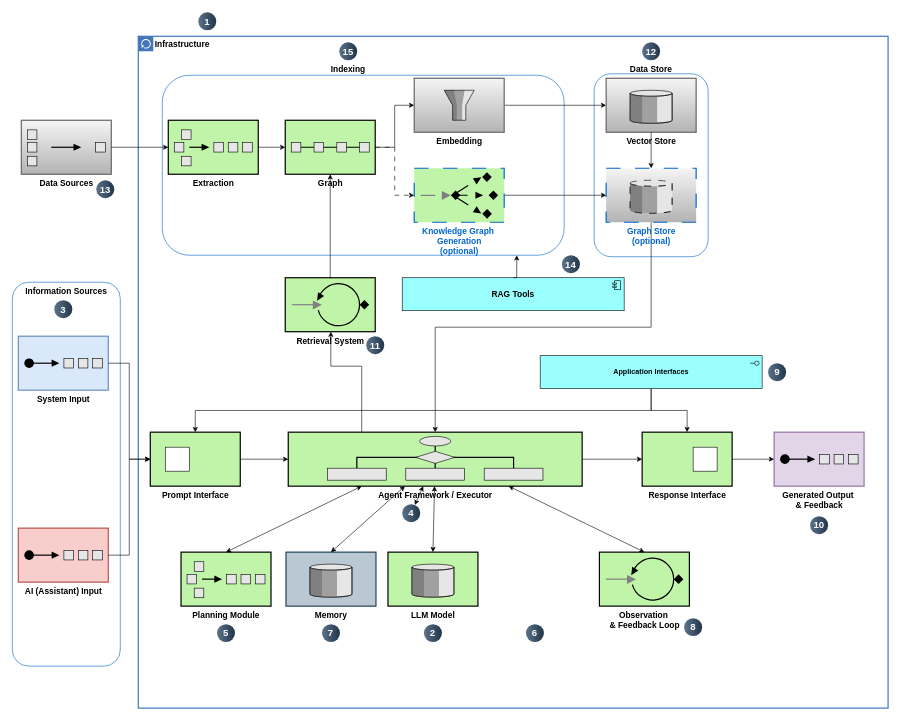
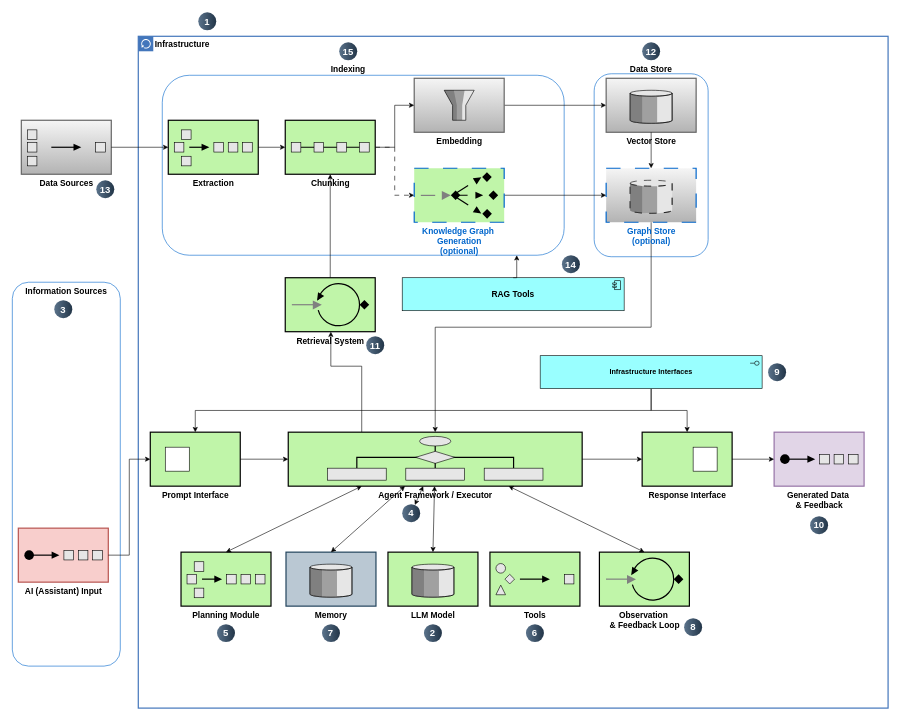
- <mxCell id="49" value="&lt;font style=&quot;font-size: 14px;&quot;&gt;&lt;b style=&quot;&quot;&gt;Graph&lt;/b&gt;&lt;/font&gt;" style="html=1;strokeWidth=2;outlineConnect=0;dashed=0;align=center;fontSize=8;fillColor=#c0f5a9;verticalLabelPosition=bottom;verticalAlign=top;shape=mxgraph.eip.routing_slip;" vertex="1" parent="2"><mxGeometry x="245" y="140" width="150" height="90" as="geometry" /></mxCell>
+ <mxCell id="49" value="&lt;font style=&quot;font-size: 14px;&quot;&gt;&lt;b style=&quot;&quot;&gt;Chunking&lt;/b&gt;&lt;/font&gt;" style="html=1;strokeWidth=2;outlineConnect=0;dashed=0;align=center;fontSize=8;fillColor=#c0f5a9;verticalLabelPosition=bottom;verticalAlign=top;shape=mxgraph.eip.routing_slip;" vertex="1" parent="2"><mxGeometry x="245" y="140" width="150" height="90" as="geometry" /></mxCell>
- <mxCell id="63" value="&lt;font style=&quot;font-size: 14px;&quot;&gt;&lt;b style=&quot;&quot;&gt;System Input&lt;/b&gt;&lt;/font&gt;" style="html=1;strokeWidth=2;outlineConnect=0;dashed=0;align=center;fontSize=8;verticalLabelPosition=bottom;verticalAlign=top;shape=mxgraph.eip.test_message;fillColor=#dae8fc;strokeColor=#6c8ebf;" vertex="1" parent="1"><mxGeometry x="30" y="560" width="150" height="90" as="geometry" /></mxCell>
- <mxCell id="11" value="&lt;b&gt;Application Interfaces&lt;/b&gt;" style="html=1;outlineConnect=0;whiteSpace=wrap;fillColor=#99ffff;shape=mxgraph.archimate3.application;appType=interface;archiType=square;" vertex="1" parent="2"><mxGeometry x="670" y="532.5" width="370" height="55" as="geometry" /></mxCell>
+ <mxCell id="11" value="&lt;b&gt;Infrastructure Interfaces&lt;/b&gt;" style="html=1;outlineConnect=0;whiteSpace=wrap;fillColor=#99ffff;shape=mxgraph.archimate3.application;appType=interface;archiType=square;" vertex="1" parent="2"><mxGeometry x="670" y="532.5" width="370" height="55" as="geometry" /></mxCell>
- <mxCell id="67" style="edgeStyle=orthogonalEdgeStyle;rounded=0;orthogonalLoop=1;jettySize=auto;html=1;exitX=1;exitY=0.5;exitDx=0;exitDy=0;exitPerimeter=0;entryX=0;entryY=0.5;entryDx=0;entryDy=0;" edge="1" parent="1" source="63" target="3"><mxGeometry relative="1" as="geometry"><mxPoint x="210" y="765" as="targetPoint" /></mxGeometry></mxCell>
- <mxCell id="7" value="&lt;font style=&quot;font-size: 14px;&quot;&gt;&lt;b&gt;Generated Output&amp;nbsp;&lt;/b&gt;&lt;/font&gt;&lt;div&gt;&lt;font style=&quot;font-size: 14px;&quot;&gt;&lt;b&gt;&amp;amp; Feedback&lt;/b&gt;&lt;/font&gt;&lt;/div&gt;" style="html=1;strokeWidth=2;outlineConnect=0;dashed=0;align=center;fontSize=8;verticalLabelPosition=bottom;verticalAlign=top;shape=mxgraph.eip.test_message;fillColor=#e1d5e7;strokeColor=#9673a6;" vertex="1" parent="2"><mxGeometry x="1060" y="660" width="150" height="90" as="geometry" /></mxCell>
+ <mxCell id="7" value="&lt;font style=&quot;font-size: 14px;&quot;&gt;&lt;b&gt;Generated Data&amp;nbsp;&lt;/b&gt;&lt;/font&gt;&lt;div&gt;&lt;font style=&quot;font-size: 14px;&quot;&gt;&lt;b&gt;&amp;amp; Feedback&lt;/b&gt;&lt;/font&gt;&lt;/div&gt;" style="html=1;strokeWidth=2;outlineConnect=0;dashed=0;align=center;fontSize=8;verticalLabelPosition=bottom;verticalAlign=top;shape=mxgraph.eip.test_message;fillColor=#e1d5e7;strokeColor=#9673a6;" vertex="1" parent="2"><mxGeometry x="1060" y="660" width="150" height="90" as="geometry" /></mxCell>
+ <mxCell id="20" value="&lt;b&gt;&lt;font style=&quot;font-size: 14px;&quot;&gt;Tools&lt;/font&gt;&lt;/b&gt;" style="html=1;strokeWidth=2;outlineConnect=0;dashed=0;align=center;fontSize=8;fillColor=#c0f5a9;verticalLabelPosition=bottom;verticalAlign=top;shape=mxgraph.eip.normalizer;" vertex="1" parent="2"><mxGeometry x="586.25" y="860" width="150" height="90" as="geometry" /></mxCell>
